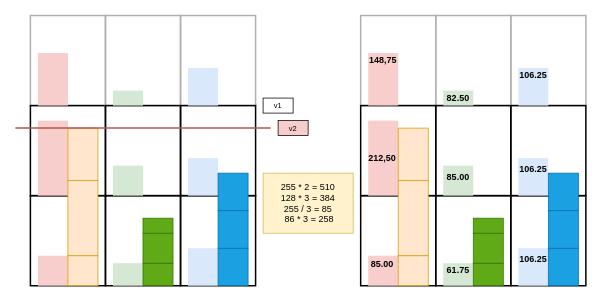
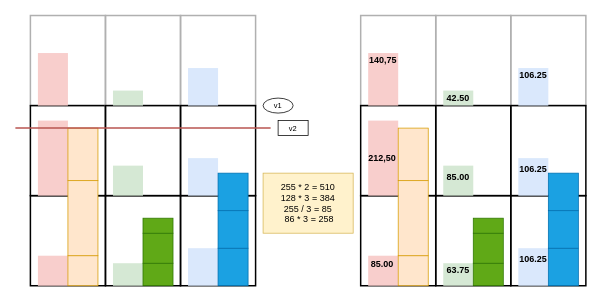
- <mxCell id="64" value="148,75" style="text;html=1;align=center;verticalAlign=middle;whiteSpace=wrap;rounded=0;fontStyle=1" vertex="1" parent="1"><mxGeometry x="495" y="65" width="30" height="30" as="geometry" /></mxCell>
+ <mxCell id="64" value="140,75" style="text;html=1;align=center;verticalAlign=middle;whiteSpace=wrap;rounded=0;fontStyle=1" vertex="1" parent="1"><mxGeometry x="495" y="65" width="30" height="30" as="geometry" /></mxCell>
- <mxCell id="65" value="82.50" style="text;html=1;align=center;verticalAlign=middle;whiteSpace=wrap;rounded=0;fontStyle=1" vertex="1" parent="1"><mxGeometry x="595" y="115" width="30" height="30" as="geometry" /></mxCell>
+ <mxCell id="65" value="42.50" style="text;html=1;align=center;verticalAlign=middle;whiteSpace=wrap;rounded=0;fontStyle=1" vertex="1" parent="1"><mxGeometry x="595" y="115" width="30" height="30" as="geometry" /></mxCell>
- <mxCell id="32" value="v1" style="rounded=0;whiteSpace=wrap;html=1;fontSize=10;" parent="1" vertex="1"><mxGeometry x="350" y="130" width="40" height="20" as="geometry" /></mxCell>
+ <mxCell id="32" value="v1" style="ellipse;whiteSpace=wrap;html=1;fontSize=10;" parent="1" vertex="1"><mxGeometry x="350" y="130" width="40" height="20" as="geometry" /></mxCell>
- <mxCell id="31" value="v2" style="rounded=0;whiteSpace=wrap;html=1;fontSize=10;fillColor=#f8cecc;" parent="1" vertex="1"><mxGeometry x="370" y="160" width="40" height="20" as="geometry" /></mxCell>
+ <mxCell id="31" value="v2" style="rounded=0;whiteSpace=wrap;html=1;fontSize=10;" parent="1" vertex="1"><mxGeometry x="370" y="160" width="40" height="20" as="geometry" /></mxCell>
- <mxCell id="61" value="61.75" style="text;html=1;align=center;verticalAlign=middle;whiteSpace=wrap;rounded=0;fontStyle=1" vertex="1" parent="1"><mxGeometry x="595" y="345" width="30" height="30" as="geometry" /></mxCell>
+ <mxCell id="61" value="63.75" style="text;html=1;align=center;verticalAlign=middle;whiteSpace=wrap;rounded=0;fontStyle=1" vertex="1" parent="1"><mxGeometry x="595" y="345" width="30" height="30" as="geometry" /></mxCell>
